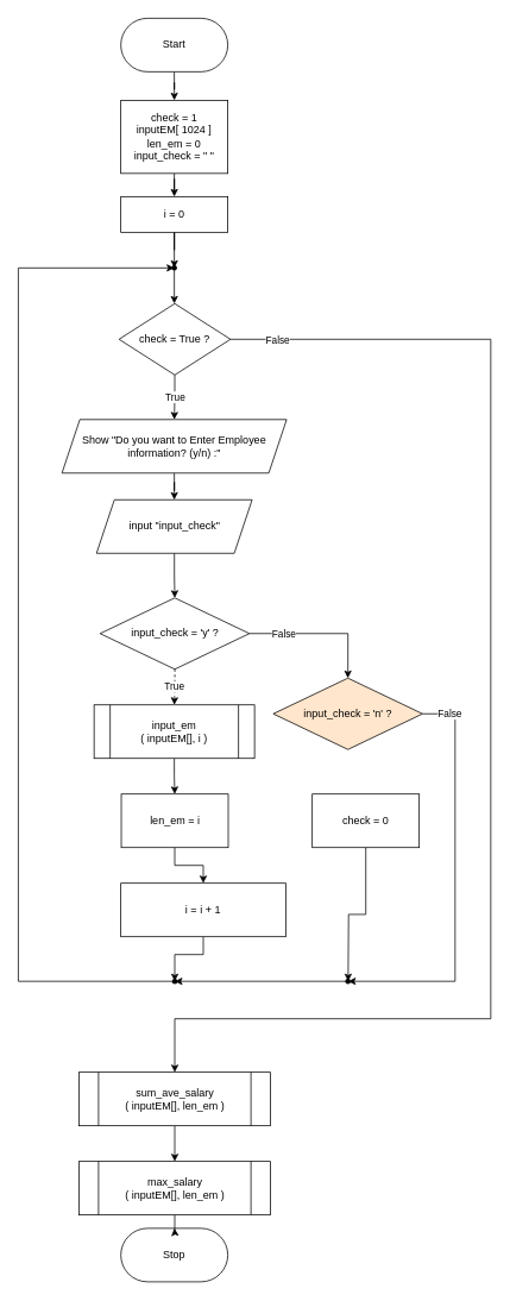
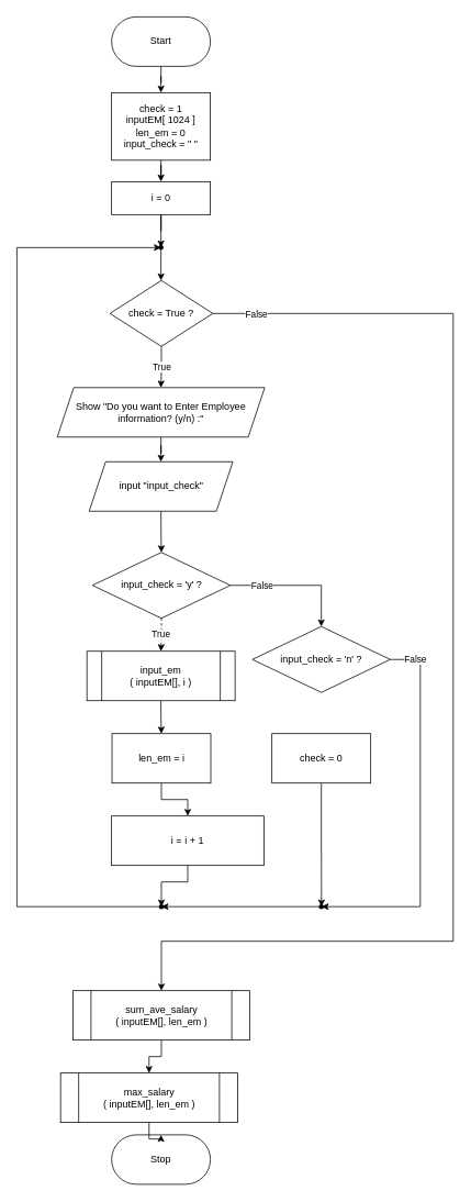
- <mxCell id="20" value="input_check = 'n' ?" style="rhombus;whiteSpace=wrap;html=1;fillColor=#ffe6cc;" parent="1" vertex="1"><mxGeometry x="306" y="760" width="167.5" height="80" as="geometry" /></mxCell>
+ <mxCell id="20" value="input_check = 'n' ?" style="rhombus;whiteSpace=wrap;html=1;" parent="1" vertex="1"><mxGeometry x="306" y="760" width="167.5" height="80" as="geometry" /></mxCell>
- <mxCell id="28" value="check = 0" style="rounded=0;whiteSpace=wrap;html=1;" parent="1" vertex="1"><mxGeometry x="349.75" y="890" width="120" height="60" as="geometry" /></mxCell>
+ <mxCell id="28" value="check = 0" style="rounded=0;whiteSpace=wrap;html=1;" parent="1" vertex="1"><mxGeometry x="329.75" y="890" width="120" height="60" as="geometry" /></mxCell>
- <mxCell id="39" value="max_salary&lt;br&gt;( inputEM[], len_em )" style="shape=process;whiteSpace=wrap;html=1;backgroundOutline=1;" parent="1" vertex="1"><mxGeometry x="88" y="1302" width="215" height="60" as="geometry" /></mxCell>
+ <mxCell id="39" value="max_salary&lt;br&gt;( inputEM[], len_em )" style="shape=process;whiteSpace=wrap;html=1;backgroundOutline=1;" parent="1" vertex="1"><mxGeometry x="73" y="1302" width="215" height="60" as="geometry" /></mxCell>
